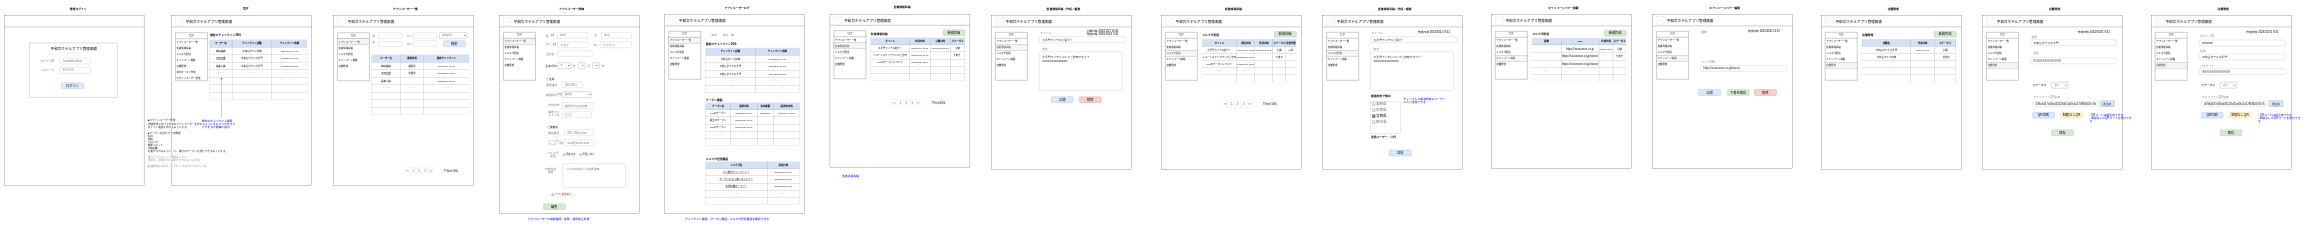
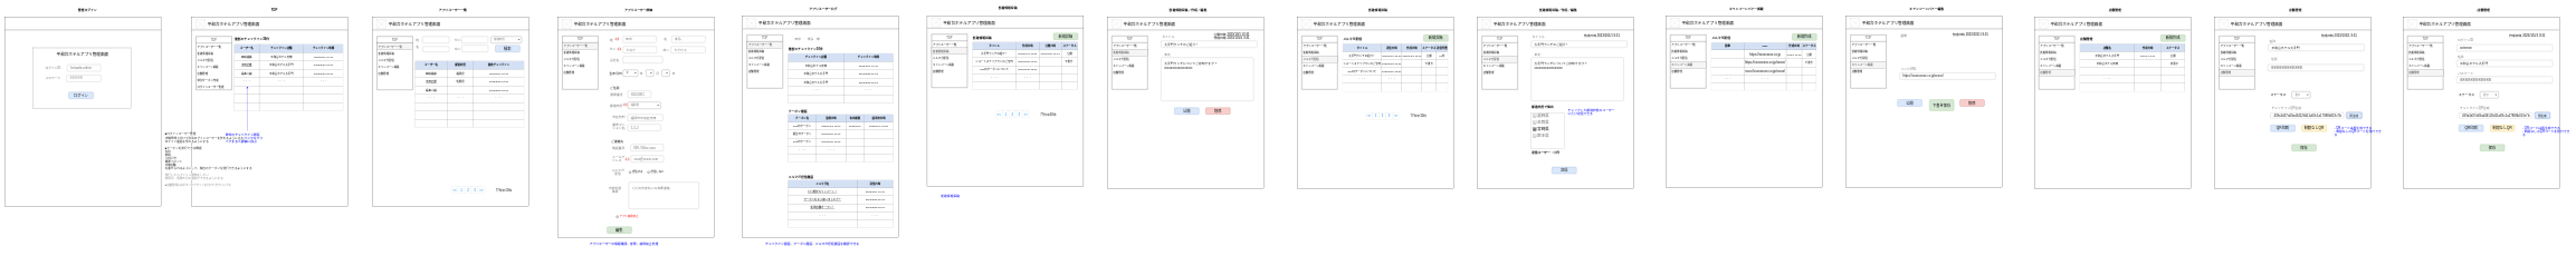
- <mxCell id="238" value="&lt;table border=&quot;1&quot; width=&quot;100%&quot; height=&quot;100%&quot; style=&quot;width: 100%; height: 100%; border-collapse: collapse; background-color: rgb(255, 255, 255);&quot;&gt;&lt;tbody&gt;&lt;tr&gt;&lt;td style=&quot;background-color: rgb(212, 225, 245);&quot; align=&quot;center&quot;&gt;&lt;b&gt;画像&lt;/b&gt;&lt;/td&gt;&lt;td style=&quot;background-color: rgb(212, 225, 245);&quot; align=&quot;center&quot;&gt;&lt;b&gt;URL&lt;/b&gt;&lt;/td&gt;&lt;td style=&quot;text-align: center; background-color: rgb(212, 225, 245);&quot;&gt;&lt;b&gt;作成日時&lt;/b&gt;&lt;/td&gt;&lt;td style=&quot;text-align: center; background-color: rgb(212, 225, 245);&quot;&gt;&lt;b&gt;ステータス&lt;/b&gt;&lt;/td&gt;&lt;/tr&gt;&lt;tr&gt;&lt;td style=&quot;text-align: center;&quot;&gt;&lt;/td&gt;&lt;td align=&quot;center&quot;&gt;&lt;span style=&quot;color: rgb(26, 26, 26); font-size: 14px; text-align: left; background-color: rgb(248, 249, 250);&quot;&gt;https://xxxxxxxxx.co.jp&lt;/span&gt;&lt;/td&gt;&lt;td style=&quot;text-align: center;&quot;&gt;3/10/1 11:21&lt;/td&gt;&lt;td style=&quot;text-align: center;&quot;&gt;&amp;nbsp; &amp;nbsp;公開&amp;nbsp; &amp;nbsp;&lt;/td&gt;&lt;/tr&gt;&lt;tr&gt;&lt;td align=&quot;center&quot;&gt;&lt;/td&gt;&lt;td align=&quot;center&quot;&gt;&lt;span style=&quot;color: rgb(26, 26, 26); font-size: 14px; text-align: left; background-color: rgb(248, 249, 250);&quot;&gt;https://xxxxxxxxx.co.jp/xxxxx/&lt;/span&gt;&lt;/td&gt;&lt;td&gt;&lt;br&gt;&lt;/td&gt;&lt;td&gt;　下書き&lt;/td&gt;&lt;/tr&gt;&lt;tr&gt;&lt;td style=&quot;text-align: center;&quot;&gt;&amp;nbsp; &amp;nbsp; &amp;nbsp; &amp;nbsp; &amp;nbsp; &amp;nbsp; &amp;nbsp; &amp;nbsp; &amp;nbsp; &amp;nbsp; &amp;nbsp; &amp;nbsp; &amp;nbsp; &amp;nbsp; &amp;nbsp; &amp;nbsp; &amp;nbsp; &amp;nbsp; &amp;nbsp; &amp;nbsp; &amp;nbsp;&amp;nbsp;&lt;/td&gt;&lt;td style=&quot;text-align: center;&quot;&gt;&lt;span style=&quot;color: rgb(26, 26, 26); font-size: 14px; text-align: left; background-color: rgb(248, 249, 250);&quot;&gt;https://xxxxxxxxx.co.jp/xxxxx/&lt;/span&gt;&lt;/td&gt;&lt;td&gt;&lt;br&gt;&lt;/td&gt;&lt;td&gt;&lt;br&gt;&lt;/td&gt;&lt;/tr&gt;&lt;tr&gt;&lt;td style=&quot;text-align: center;&quot;&gt;・・・&lt;/td&gt;&lt;td style=&quot;text-align: center;&quot;&gt;・・・&lt;/td&gt;&lt;td&gt;&lt;br&gt;&lt;/td&gt;&lt;td&gt;&lt;br&gt;&lt;/td&gt;&lt;/tr&gt;&lt;tr&gt;&lt;td&gt;&lt;br&gt;&lt;/td&gt;&lt;td&gt;&lt;br&gt;&lt;/td&gt;&lt;td&gt;&lt;br&gt;&lt;/td&gt;&lt;td&gt;&lt;br&gt;&lt;/td&gt;&lt;/tr&gt;&lt;/tbody&gt;&lt;/table&gt;" style="text;html=1;strokeColor=none;fillColor=none;overflow=fill;" parent="1" vertex="1"><mxGeometry x="7660" y="191" width="472.42" height="215" as="geometry" /></mxCell>
+ <mxCell id="238" value="&lt;table border=&quot;1&quot; width=&quot;100%&quot; height=&quot;100%&quot; style=&quot;width: 100%; height: 100%; border-collapse: collapse; background-color: rgb(255, 255, 255);&quot;&gt;&lt;tbody&gt;&lt;tr&gt;&lt;td style=&quot;background-color: rgb(212, 225, 245);&quot; align=&quot;center&quot;&gt;&lt;b&gt;画像&lt;/b&gt;&lt;/td&gt;&lt;td style=&quot;background-color: rgb(212, 225, 245);&quot; align=&quot;center&quot;&gt;&lt;b&gt;URL&lt;/b&gt;&lt;/td&gt;&lt;td style=&quot;text-align: center; background-color: rgb(212, 225, 245);&quot;&gt;&lt;b&gt;作成日時&lt;/b&gt;&lt;/td&gt;&lt;td style=&quot;text-align: center; background-color: rgb(212, 225, 245);&quot;&gt;&lt;b&gt;ステータス&lt;/b&gt;&lt;/td&gt;&lt;/tr&gt;&lt;tr&gt;&lt;td style=&quot;text-align: center;&quot;&gt;&lt;/td&gt;&lt;td align=&quot;center&quot;&gt;&lt;span style=&quot;color: rgb(26, 26, 26); font-size: 14px; text-align: left; background-color: rgb(248, 249, 250);&quot;&gt;https://xxxxxxxxx.co.jp&lt;/span&gt;&lt;/td&gt;&lt;td style=&quot;text-align: center;&quot;&gt;3/10/1 11:21&lt;/td&gt;&lt;td style=&quot;text-align: center;&quot;&gt;&amp;nbsp; &amp;nbsp;公開&amp;nbsp; &amp;nbsp;&lt;/td&gt;&lt;/tr&gt;&lt;tr&gt;&lt;td align=&quot;center&quot;&gt;&lt;/td&gt;&lt;td align=&quot;center&quot;&gt;&lt;span style=&quot;color: rgb(26, 26, 26); font-size: 14px; text-align: left; background-color: rgb(248, 249, 250);&quot;&gt;https://xxxxxxxxx.co.jp/xxxxx/&lt;/span&gt;&lt;/td&gt;&lt;td&gt;&lt;br&gt;&lt;/td&gt;&lt;td&gt;　下書き&lt;/td&gt;&lt;/tr&gt;&lt;tr&gt;&lt;td style=&quot;text-align: center;&quot;&gt;&amp;nbsp; &amp;nbsp; &amp;nbsp; &amp;nbsp; &amp;nbsp; &amp;nbsp; &amp;nbsp; &amp;nbsp; &amp;nbsp; &amp;nbsp; &amp;nbsp; &amp;nbsp; &amp;nbsp; &amp;nbsp; &amp;nbsp; &amp;nbsp; &amp;nbsp; &amp;nbsp; &amp;nbsp; &amp;nbsp; &amp;nbsp;&amp;nbsp;&lt;/td&gt;&lt;td style=&quot;text-align: center;&quot;&gt;&lt;span style=&quot;color: rgb(26, 26, 26); font-size: 14px; text-align: left; background-color: rgb(248, 249, 250);&quot;&gt;xxxx://xxxxxxxxx.co.jp/xxxxx/&lt;/span&gt;&lt;/td&gt;&lt;td&gt;&lt;br&gt;&lt;/td&gt;&lt;td&gt;&lt;br&gt;&lt;/td&gt;&lt;/tr&gt;&lt;tr&gt;&lt;td style=&quot;text-align: center;&quot;&gt;・・・&lt;/td&gt;&lt;td style=&quot;text-align: center;&quot;&gt;・・・&lt;/td&gt;&lt;td&gt;&lt;br&gt;&lt;/td&gt;&lt;td&gt;&lt;br&gt;&lt;/td&gt;&lt;/tr&gt;&lt;tr&gt;&lt;td&gt;&lt;br&gt;&lt;/td&gt;&lt;td&gt;&lt;br&gt;&lt;/td&gt;&lt;td&gt;&lt;br&gt;&lt;/td&gt;&lt;td&gt;&lt;br&gt;&lt;/td&gt;&lt;/tr&gt;&lt;/tbody&gt;&lt;/table&gt;" style="text;html=1;strokeColor=none;fillColor=none;overflow=fill;" parent="1" vertex="1"><mxGeometry x="7660" y="191" width="472.42" height="215" as="geometry" /></mxCell>
- <mxCell id="275" value="下書き保存" style="html=1;shadow=0;dashed=0;shape=mxgraph.bootstrap.rrect;rSize=5;strokeColor=#82b366;strokeWidth=1;fillColor=#d5e8d4;whiteSpace=wrap;align=center;verticalAlign=middle;spacingLeft=0;fontStyle=0;fontSize=16;spacing=5;labelBackgroundColor=none;" parent="1" vertex="1"><mxGeometry x="8637" y="447" width="110" height="30" as="geometry" /></mxCell>
+ <mxCell id="275" value="下書き保存" style="html=1;shadow=0;dashed=0;shape=mxgraph.bootstrap.rrect;rSize=5;strokeColor=#82b366;strokeWidth=1;fillColor=#d5e8d4;whiteSpace=wrap;align=center;verticalAlign=middle;spacingLeft=0;fontStyle=0;fontSize=16;spacing=5;labelBackgroundColor=none;" parent="1" vertex="1"><mxGeometry x="8637" y="447" width="110" height="50" as="geometry" /></mxCell>
